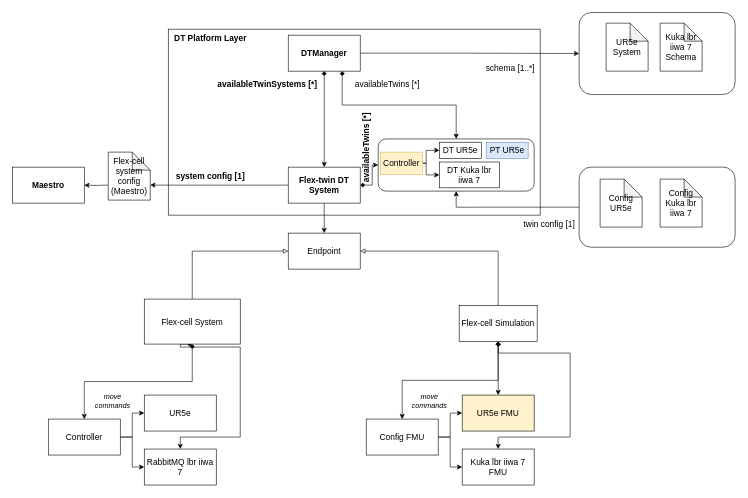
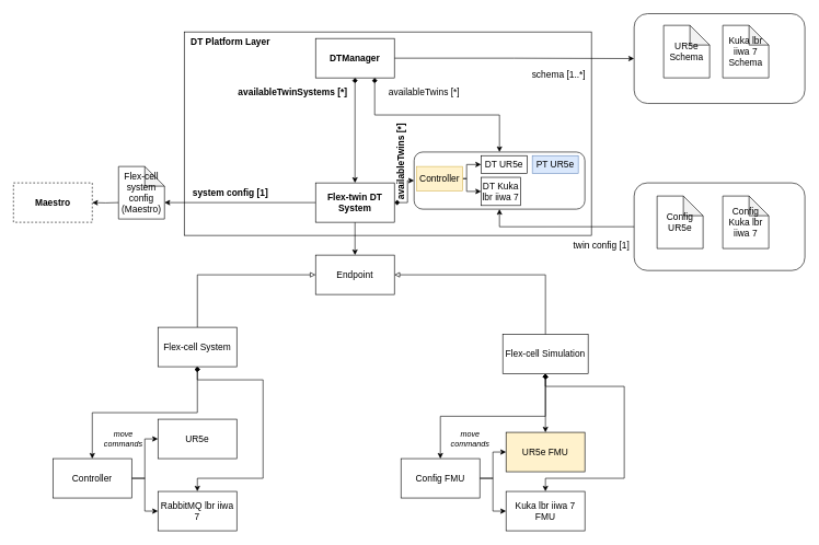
- <mxCell id="62" value="UR5e System" style="shape=note;whiteSpace=wrap;html=1;backgroundOutline=1;darkOpacity=0.05;fontSize=14;container=0;" parent="59" vertex="1"><mxGeometry x="45" y="17.75" width="70" height="80" as="geometry" /></mxCell>
+ <mxCell id="62" value="UR5e Schema" style="shape=note;whiteSpace=wrap;html=1;backgroundOutline=1;darkOpacity=0.05;fontSize=14;container=0;" parent="59" vertex="1"><mxGeometry x="45" y="17.75" width="70" height="80" as="geometry" /></mxCell>
- <mxCell id="34" value="DT Kuka lbr iiwa 7" style="rounded=0;whiteSpace=wrap;html=1;fontSize=14;" parent="32" vertex="1"><mxGeometry x="102" y="38.5" width="100" height="43" as="geometry" /></mxCell>
+ <mxCell id="34" value="DT Kuka lbr iiwa 7" style="rounded=0;whiteSpace=wrap;html=1;fontSize=14;" parent="32" vertex="1"><mxGeometry x="102" y="38.5" width="60" height="43" as="geometry" /></mxCell>
- <mxCell id="66" value="&lt;b&gt;Maestro&lt;/b&gt;" style="rounded=0;whiteSpace=wrap;html=1;fontSize=14;" vertex="1" parent="1"><mxGeometry x="20" y="278" width="120" height="60" as="geometry" /></mxCell>
+ <mxCell id="66" value="&lt;b&gt;Maestro&lt;/b&gt;" style="rounded=0;whiteSpace=wrap;html=1;fontSize=14;dashed=1;" vertex="1" parent="1"><mxGeometry x="20" y="278" width="120" height="60" as="geometry" /></mxCell>
- <mxCell id="28" value="Flex-cell System" style="rounded=0;whiteSpace=wrap;html=1;fontSize=14;" parent="1" vertex="1"><mxGeometry x="240" y="498" width="160" height="75" as="geometry" /></mxCell>
+ <mxCell id="28" value="Flex-cell System" style="rounded=0;whiteSpace=wrap;html=1;fontSize=14;" parent="1" vertex="1"><mxGeometry x="240" y="498" width="120" height="60" as="geometry" /></mxCell>
- <mxCell id="5" value="UR5e" style="rounded=0;whiteSpace=wrap;html=1;fontSize=14;" parent="1" vertex="1"><mxGeometry x="240" y="658" width="120" height="60" as="geometry" /></mxCell>
+ <mxCell id="5" value="UR5e" style="rounded=0;whiteSpace=wrap;html=1;fontSize=14;" parent="1" vertex="1"><mxGeometry x="240" y="638" width="120" height="60" as="geometry" /></mxCell>
